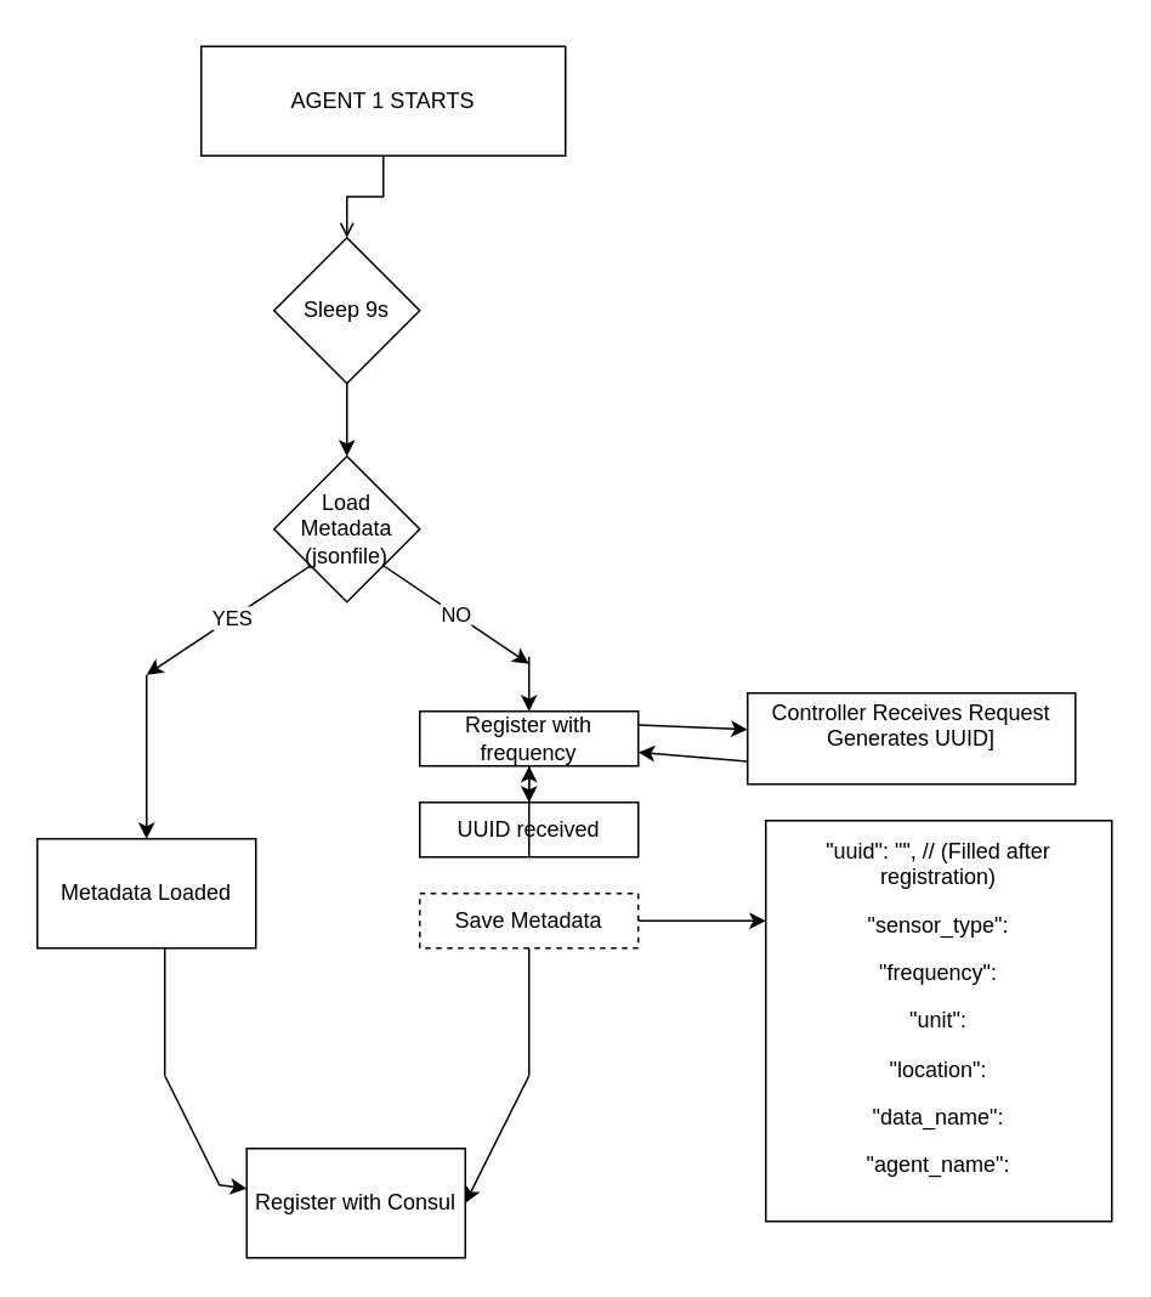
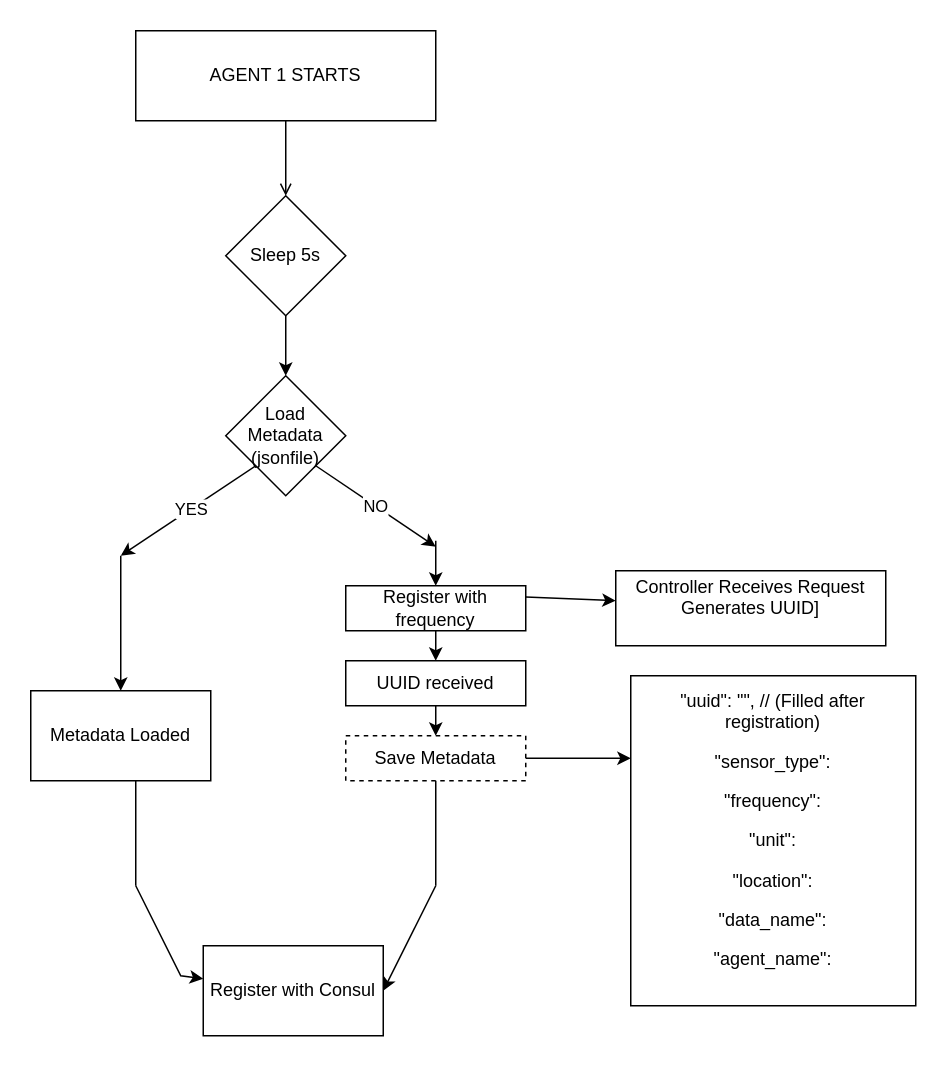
- <mxCell id="3" value="AGENT 1 STARTS" style="rounded=0;whiteSpace=wrap;html=1;" parent="1" vertex="1"><mxGeometry x="110" y="25" width="200" height="60" as="geometry" /></mxCell>
+ <mxCell id="3" value="AGENT 1 STARTS" style="rounded=0;whiteSpace=wrap;html=1;" parent="1" vertex="1"><mxGeometry x="90" y="20" width="200" height="60" as="geometry" /></mxCell>
- <mxCell id="5" value="Sleep 9s" style="rhombus;whiteSpace=wrap;html=1;" parent="1" vertex="1"><mxGeometry x="150" y="130" width="80" height="80" as="geometry" /></mxCell>
+ <mxCell id="5" value="Sleep 5s" style="rhombus;whiteSpace=wrap;html=1;" parent="1" vertex="1"><mxGeometry x="150" y="130" width="80" height="80" as="geometry" /></mxCell>
- <mxCell id="27" value="" style="endArrow=classic;html=1;rounded=0;exitX=0;exitY=0.75;exitDx=0;exitDy=0;entryX=1;entryY=0.75;entryDx=0;entryDy=0;" edge="1" parent="1" source="25" target="14"><mxGeometry width="50" height="50" relative="1" as="geometry"><mxPoint x="200" y="450" as="sourcePoint" /><mxPoint x="360" y="410" as="targetPoint" /></mxGeometry></mxCell>
- <mxCell id="18" value="" style="endArrow=classic;html=1;rounded=0;exitX=0.5;exitY=1;exitDx=0;exitDy=0;" parent="1" source="17" target="14" edge="1"><mxGeometry width="50" height="50" relative="1" as="geometry"><mxPoint x="150" y="450" as="sourcePoint" /><mxPoint x="290" y="500" as="targetPoint" /></mxGeometry></mxCell>
+ <mxCell id="18" value="" style="endArrow=classic;html=1;rounded=0;exitX=0.5;exitY=1;exitDx=0;exitDy=0;" parent="1" source="17" target="19" edge="1"><mxGeometry width="50" height="50" relative="1" as="geometry"><mxPoint x="150" y="450" as="sourcePoint" /><mxPoint x="290" y="500" as="targetPoint" /></mxGeometry></mxCell>
